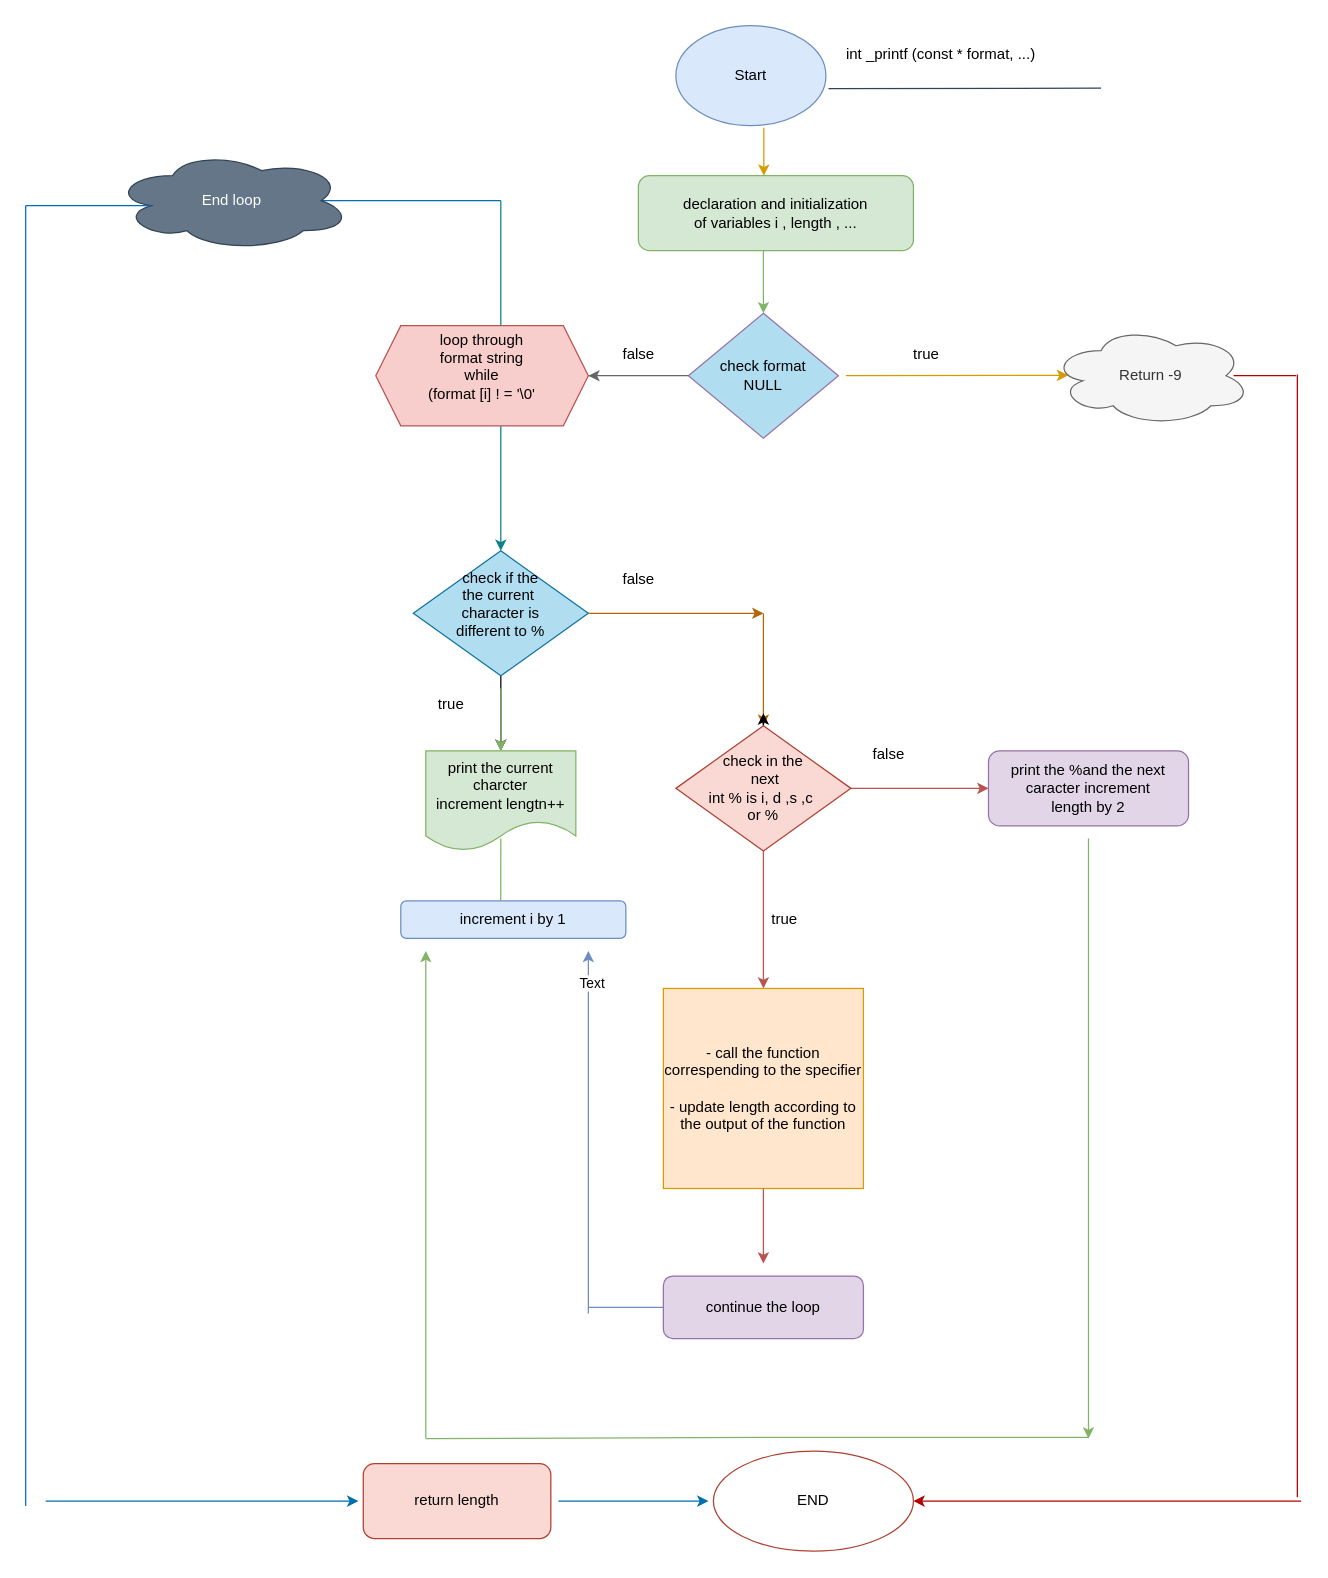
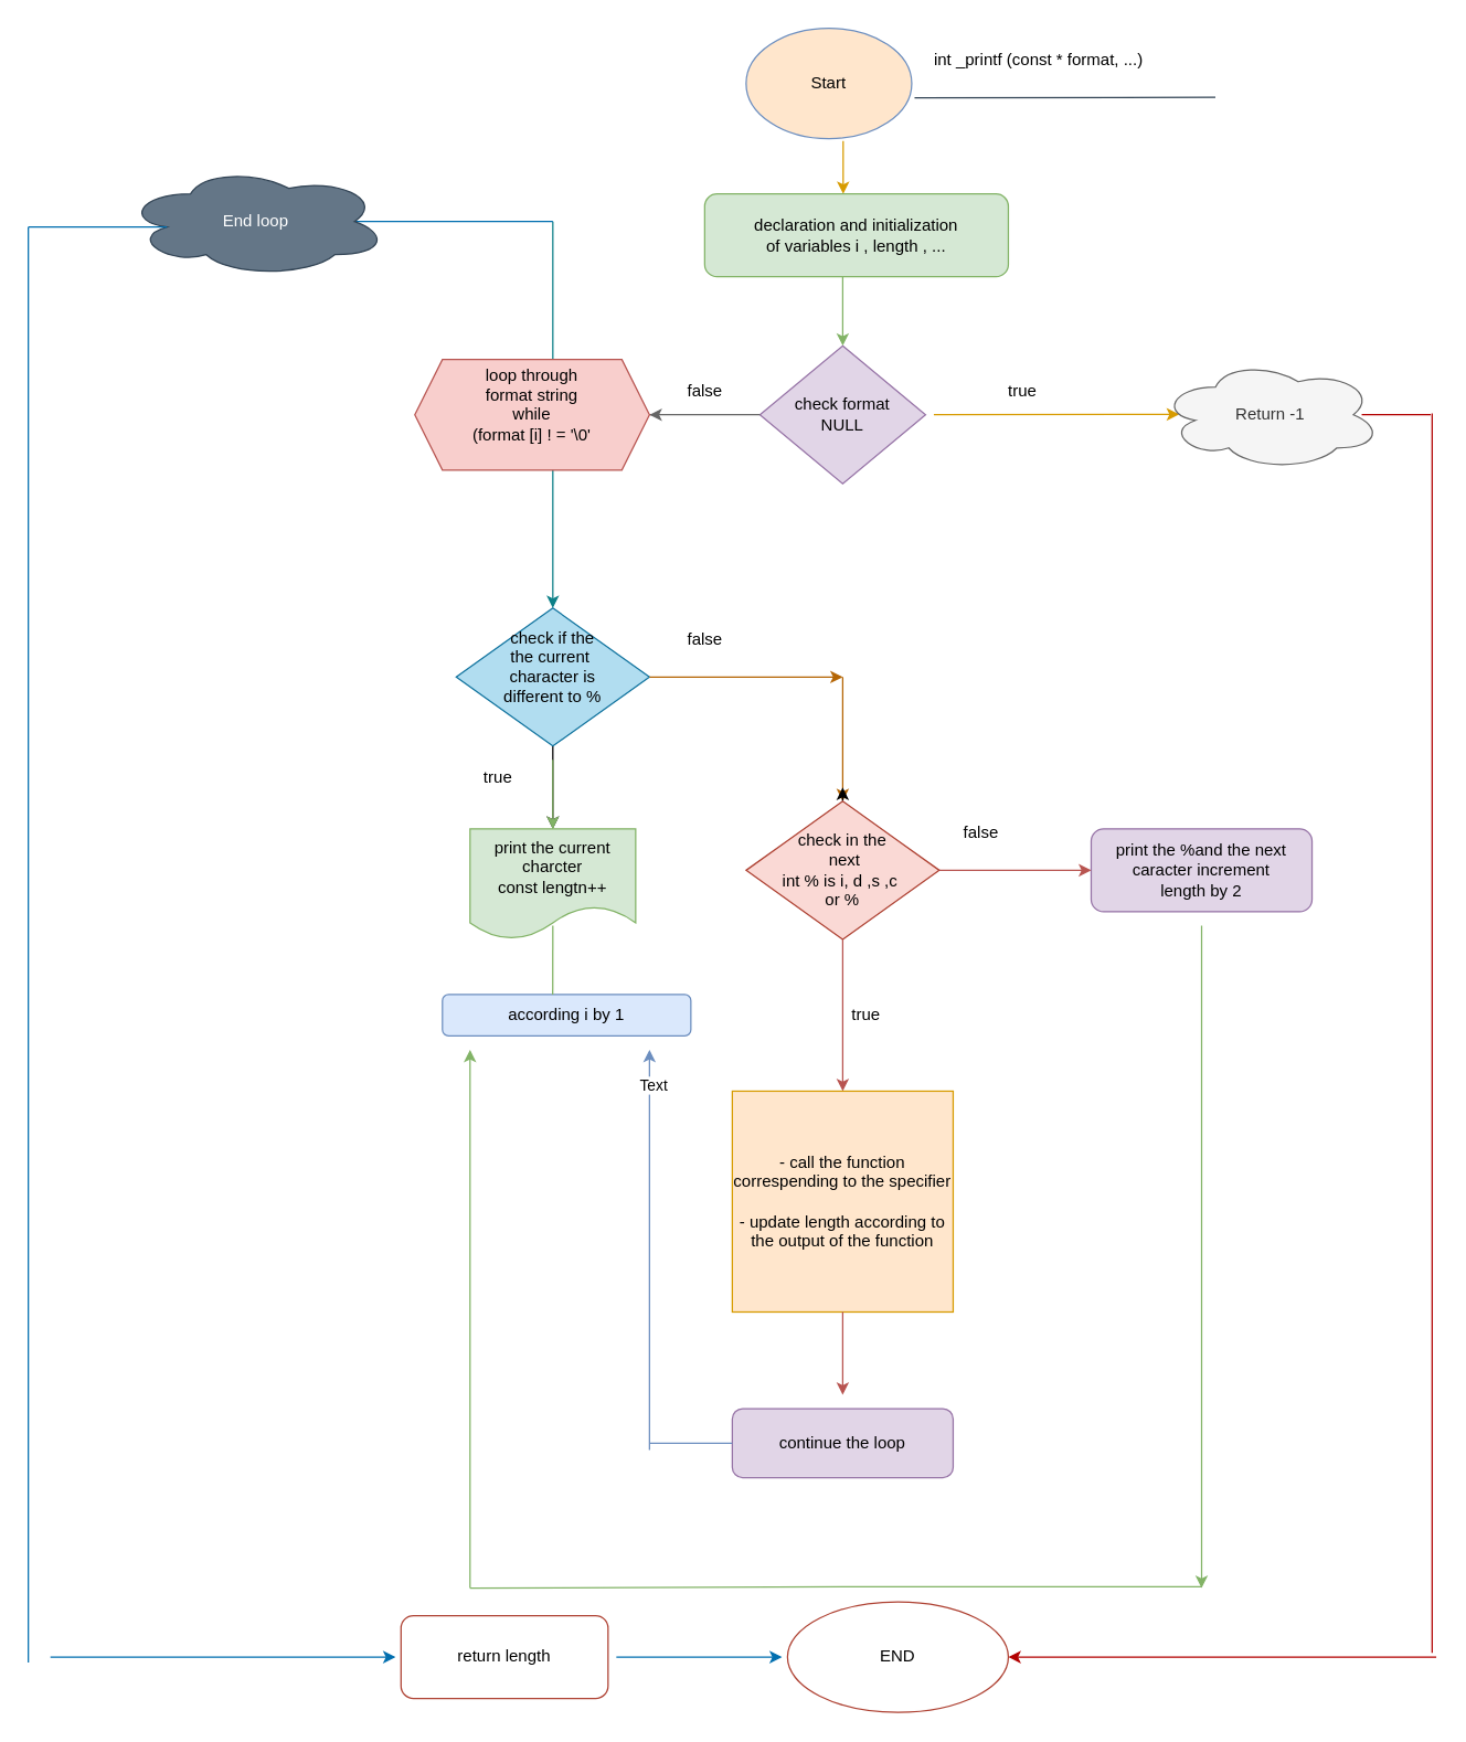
- <mxCell id="2" value="Start" style="ellipse;whiteSpace=wrap;html=1;fillColor=#dae8fc;strokeColor=#6c8ebf;" vertex="1" parent="1"><mxGeometry x="540" y="20" width="120" height="80" as="geometry" /></mxCell>
+ <mxCell id="2" value="Start" style="ellipse;whiteSpace=wrap;html=1;fillColor=#ffe6cc;strokeColor=#6c8ebf;" vertex="1" parent="1"><mxGeometry x="540" y="20" width="120" height="80" as="geometry" /></mxCell>
- <mxCell id="5" value="check format&lt;div&gt;NULL&lt;/div&gt;" style="rhombus;whiteSpace=wrap;html=1;fillColor=#b1ddf0;strokeColor=#9673a6;" vertex="1" parent="1"><mxGeometry x="550" y="250" width="120" height="100" as="geometry" /></mxCell>
+ <mxCell id="5" value="check format&lt;div&gt;NULL&lt;/div&gt;" style="rhombus;whiteSpace=wrap;html=1;fillColor=#e1d5e7;strokeColor=#9673a6;" vertex="1" parent="1"><mxGeometry x="550" y="250" width="120" height="100" as="geometry" /></mxCell>
- <mxCell id="12" value="Return -9" style="ellipse;shape=cloud;whiteSpace=wrap;html=1;fillColor=#f5f5f5;fontColor=#333333;strokeColor=#666666;" vertex="1" parent="1"><mxGeometry x="840" y="260" width="160" height="80" as="geometry" /></mxCell>
+ <mxCell id="12" value="Return -1" style="ellipse;shape=cloud;whiteSpace=wrap;html=1;fillColor=#f5f5f5;fontColor=#333333;strokeColor=#666666;" vertex="1" parent="1"><mxGeometry x="840" y="260" width="160" height="80" as="geometry" /></mxCell>
- <mxCell id="19" value="print the current charcter&lt;div&gt;increment lengtn++&lt;/div&gt;" style="shape=document;whiteSpace=wrap;html=1;boundedLbl=1;fillColor=#d5e8d4;strokeColor=#82b366;" vertex="1" parent="1"><mxGeometry x="340" y="600" width="120" height="80" as="geometry" /></mxCell>
+ <mxCell id="19" value="print the current charcter&lt;div&gt;const lengtn++&lt;/div&gt;" style="shape=document;whiteSpace=wrap;html=1;boundedLbl=1;fillColor=#d5e8d4;strokeColor=#82b366;" vertex="1" parent="1"><mxGeometry x="340" y="600" width="120" height="80" as="geometry" /></mxCell>
- <mxCell id="23" value="increment i by 1" style="rounded=1;whiteSpace=wrap;html=1;fillColor=#dae8fc;strokeColor=#6c8ebf;" vertex="1" parent="1"><mxGeometry x="320" y="720" width="180" height="30" as="geometry" /></mxCell>
+ <mxCell id="23" value="according i by 1" style="rounded=1;whiteSpace=wrap;html=1;fillColor=#dae8fc;strokeColor=#6c8ebf;" vertex="1" parent="1"><mxGeometry x="320" y="720" width="180" height="30" as="geometry" /></mxCell>
- <mxCell id="41" value="return length" style="rounded=1;whiteSpace=wrap;html=1;fillColor=#fad9d5;strokeColor=#ae4132;" vertex="1" parent="1"><mxGeometry x="290" y="1170" width="150" height="60" as="geometry" /></mxCell>
+ <mxCell id="41" value="return length" style="rounded=1;whiteSpace=wrap;html=1;fillColor=#ffffff;strokeColor=#ae4132;" vertex="1" parent="1"><mxGeometry x="290" y="1170" width="150" height="60" as="geometry" /></mxCell>
